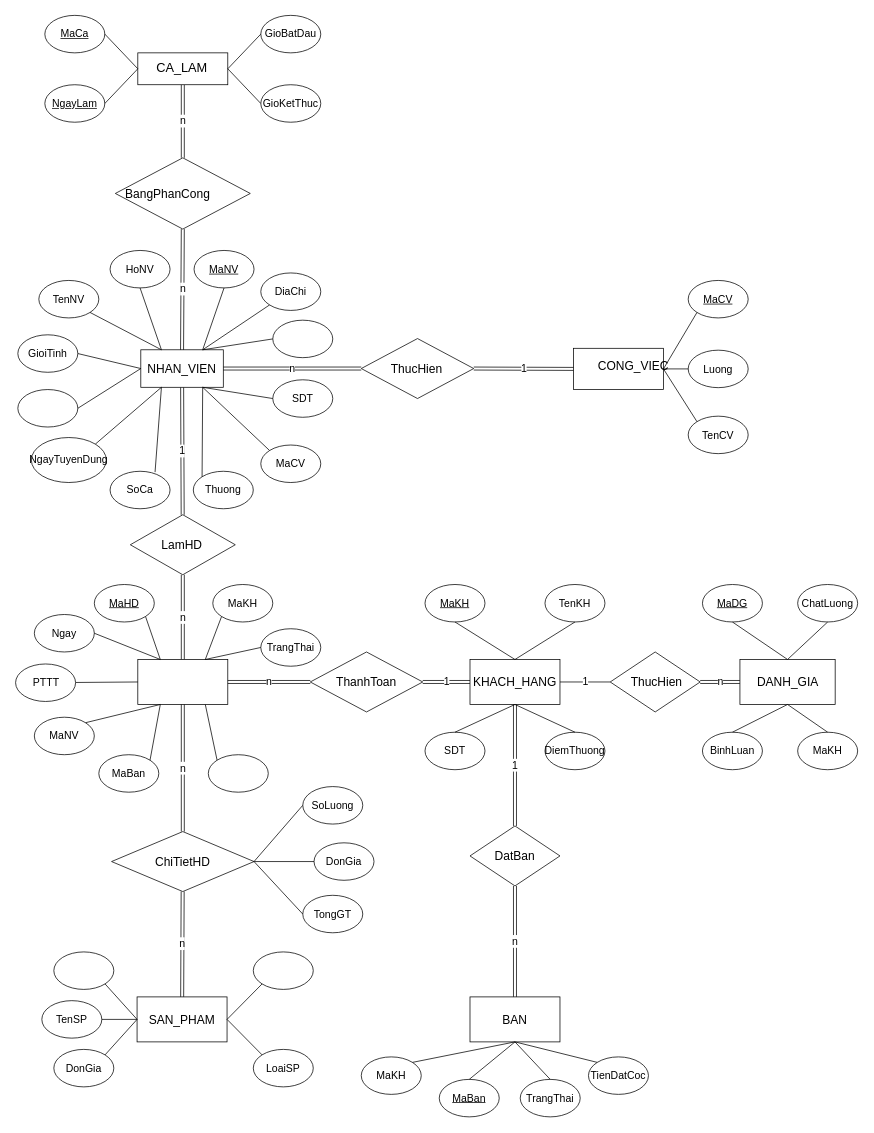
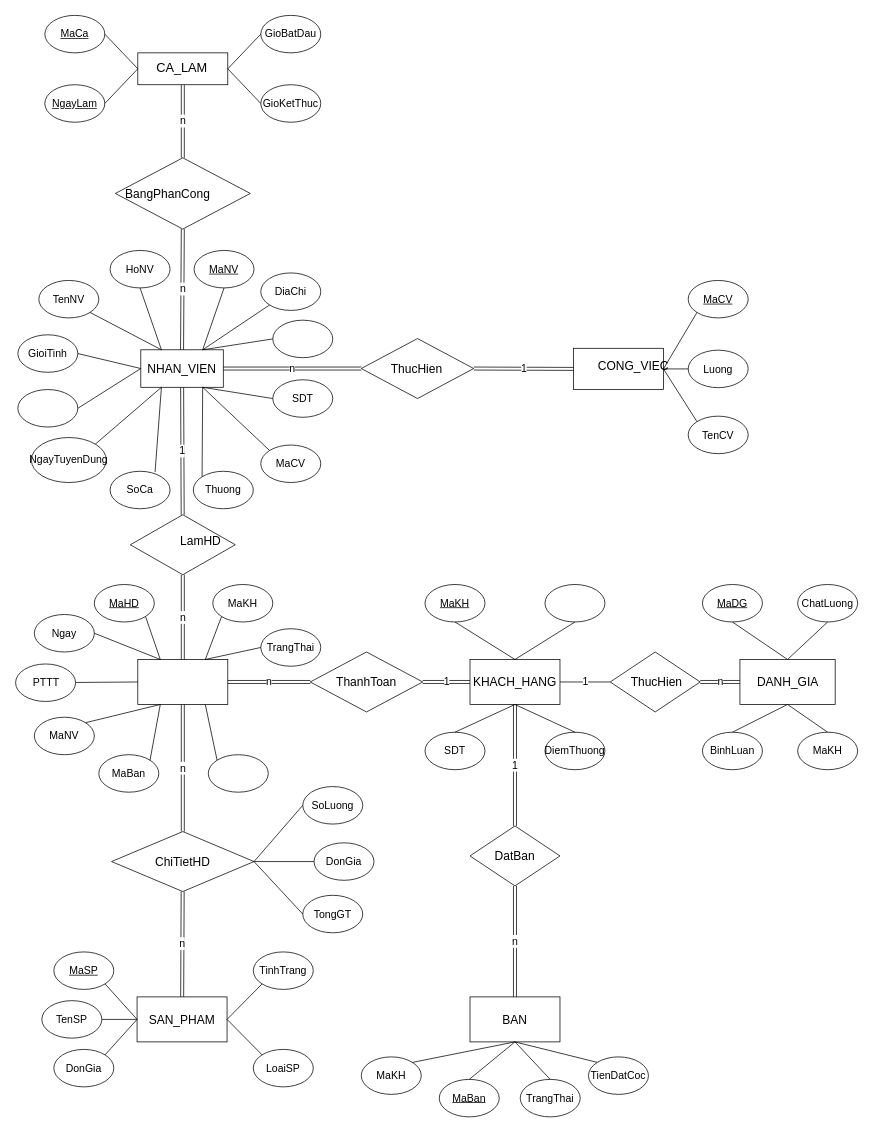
- <mxCell id="65" value="LamHD" style="text;html=1;strokeColor=none;fillColor=none;align=center;verticalAlign=middle;whiteSpace=wrap;rounded=0;fontSize=16;" parent="1" vertex="1"><mxGeometry x="212" y="711" width="60" height="30" as="geometry" /></mxCell>
+ <mxCell id="65" value="LamHD" style="text;html=1;strokeColor=none;fillColor=none;align=center;verticalAlign=middle;whiteSpace=wrap;rounded=0;fontSize=16;" parent="1" vertex="1"><mxGeometry x="237" y="706" width="60" height="30" as="geometry" /></mxCell>
- <mxCell id="95" value="TenKH" style="text;html=1;strokeColor=none;fillColor=none;align=center;verticalAlign=middle;whiteSpace=wrap;rounded=0;fontSize=14;" parent="1" vertex="1"><mxGeometry x="736" y="789" width="60" height="30" as="geometry" /></mxCell>
+ <mxCell id="119" value="MaSP" style="text;html=1;strokeColor=none;fillColor=none;align=center;verticalAlign=middle;whiteSpace=wrap;rounded=0;fontStyle=4;fontSize=14;" parent="1" vertex="1"><mxGeometry x="81" y="1279" width="60" height="30" as="geometry" /></mxCell>
+ <mxCell id="123" value="TinhTrang" style="text;html=1;strokeColor=none;fillColor=none;align=center;verticalAlign=middle;whiteSpace=wrap;rounded=0;fontSize=14;" parent="1" vertex="1"><mxGeometry x="347" y="1279" width="60" height="30" as="geometry" /></mxCell>
